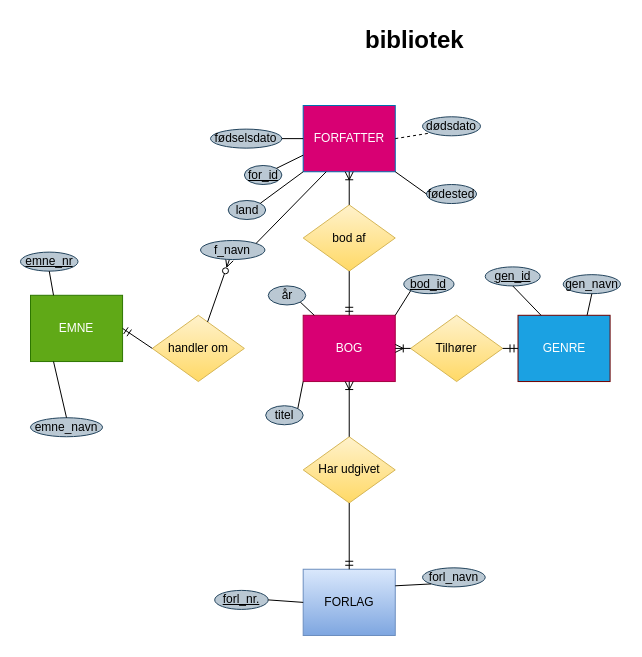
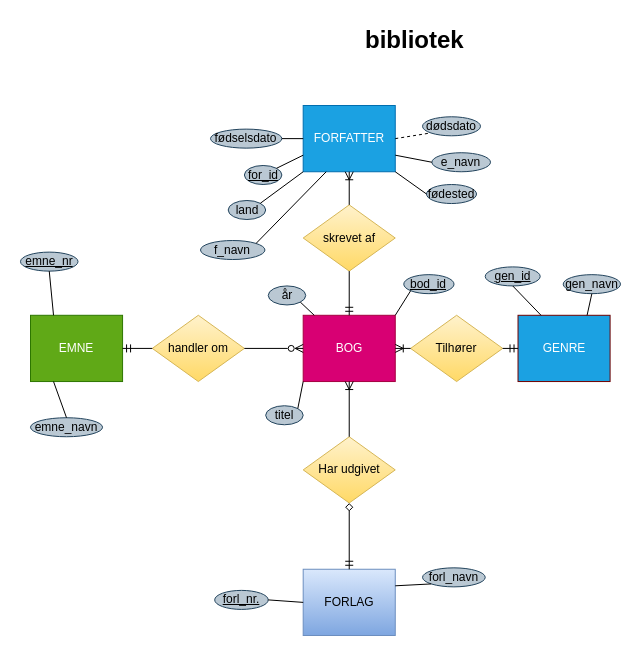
- <mxCell id="5" value="FORFATTER" style="rounded=0;whiteSpace=wrap;html=1;fillColor=#d80073;fontColor=#ffffff;strokeColor=#006EAF;" parent="3" vertex="1"><mxGeometry x="282.688" width="92.072" height="66.25" as="geometry" /></mxCell>
+ <mxCell id="5" value="FORFATTER" style="rounded=0;whiteSpace=wrap;html=1;fillColor=#1ba1e2;fontColor=#ffffff;strokeColor=#006EAF;" parent="3" vertex="1"><mxGeometry x="282.688" width="92.072" height="66.25" as="geometry" /></mxCell>
+ <mxCell id="39" value="" style="endArrow=none;html=1;rounded=0;entryX=0;entryY=0.5;entryDx=0;entryDy=0;exitX=1;exitY=0.75;exitDx=0;exitDy=0;" parent="3" source="5" target="28" edge="1"><mxGeometry width="50" height="50" relative="1" as="geometry"><mxPoint x="186.353" y="338.298" as="sourcePoint" /><mxPoint x="233.242" y="281.915" as="targetPoint" /></mxGeometry></mxCell>
+ <mxCell id="28" value="e_navn" style="ellipse;whiteSpace=wrap;html=1;fillColor=#bac8d3;strokeColor=#23445d;" parent="3" vertex="1"><mxGeometry x="411.42" y="47.23" width="58.58" height="19.02" as="geometry" /></mxCell>
- <mxCell id="12" value="bod af" style="shape=rhombus;perimeter=rhombusPerimeter;whiteSpace=wrap;html=1;align=center;fillColor=#fff2cc;gradientColor=#ffd966;strokeColor=#d6b656;" parent="3" vertex="1"><mxGeometry x="282.688" y="99.375" width="92.072" height="66.25" as="geometry" /></mxCell>
+ <mxCell id="12" value="skrevet af" style="shape=rhombus;perimeter=rhombusPerimeter;whiteSpace=wrap;html=1;align=center;fillColor=#fff2cc;gradientColor=#ffd966;strokeColor=#d6b656;" parent="3" vertex="1"><mxGeometry x="282.688" y="99.375" width="92.072" height="66.25" as="geometry" /></mxCell>
- <mxCell id="13" value="" style="endArrow=ERzeroToMany;html=1;rounded=0;endFill=0;" parent="3" source="11" target="51" edge="1"><mxGeometry width="50" height="50" relative="1" as="geometry"><mxPoint x="113.889" y="231.875" as="sourcePoint" /><mxPoint x="152.252" y="176.667" as="targetPoint" /></mxGeometry></mxCell>
+ <mxCell id="13" value="" style="endArrow=ERzeroToMany;html=1;rounded=0;entryX=0;entryY=0.5;entryDx=0;entryDy=0;endFill=0;" parent="3" source="11" target="4" edge="1"><mxGeometry width="50" height="50" relative="1" as="geometry"><mxPoint x="113.889" y="231.875" as="sourcePoint" /><mxPoint x="152.252" y="176.667" as="targetPoint" /></mxGeometry></mxCell>
- <mxCell id="8" value="EMNE" style="rounded=0;whiteSpace=wrap;html=1;fillColor=#60a917;strokeColor=#2D7600;fontColor=#ffffff;" parent="3" vertex="1"><mxGeometry x="10" y="189.792" width="92.072" height="66.25" as="geometry" /></mxCell>
+ <mxCell id="8" value="EMNE" style="rounded=0;whiteSpace=wrap;html=1;fillColor=#60a917;strokeColor=#2D7600;fontColor=#ffffff;" parent="3" vertex="1"><mxGeometry x="10" y="209.792" width="92.072" height="66.25" as="geometry" /></mxCell>
- <mxCell id="16" value="" style="endArrow=none;html=1;rounded=0;entryX=0.5;entryY=1;entryDx=0;entryDy=0;exitX=0.5;exitY=0;exitDx=0;exitDy=0;endFill=0;startArrow=ERmandOne;startFill=0;" parent="3" source="6" target="9" edge="1"><mxGeometry width="50" height="50" relative="1" as="geometry"><mxPoint x="-47.237" y="99.375" as="sourcePoint" /><mxPoint x="152.252" y="176.667" as="targetPoint" /></mxGeometry></mxCell>
+ <mxCell id="16" value="" style="endArrow=diamond;html=1;rounded=0;entryX=0.5;entryY=1;entryDx=0;entryDy=0;exitX=0.5;exitY=0;exitDx=0;exitDy=0;endFill=0;startArrow=ERmandOne;startFill=0;" parent="3" source="6" target="9" edge="1"><mxGeometry width="50" height="50" relative="1" as="geometry"><mxPoint x="-47.237" y="99.375" as="sourcePoint" /><mxPoint x="152.252" y="176.667" as="targetPoint" /></mxGeometry></mxCell>
